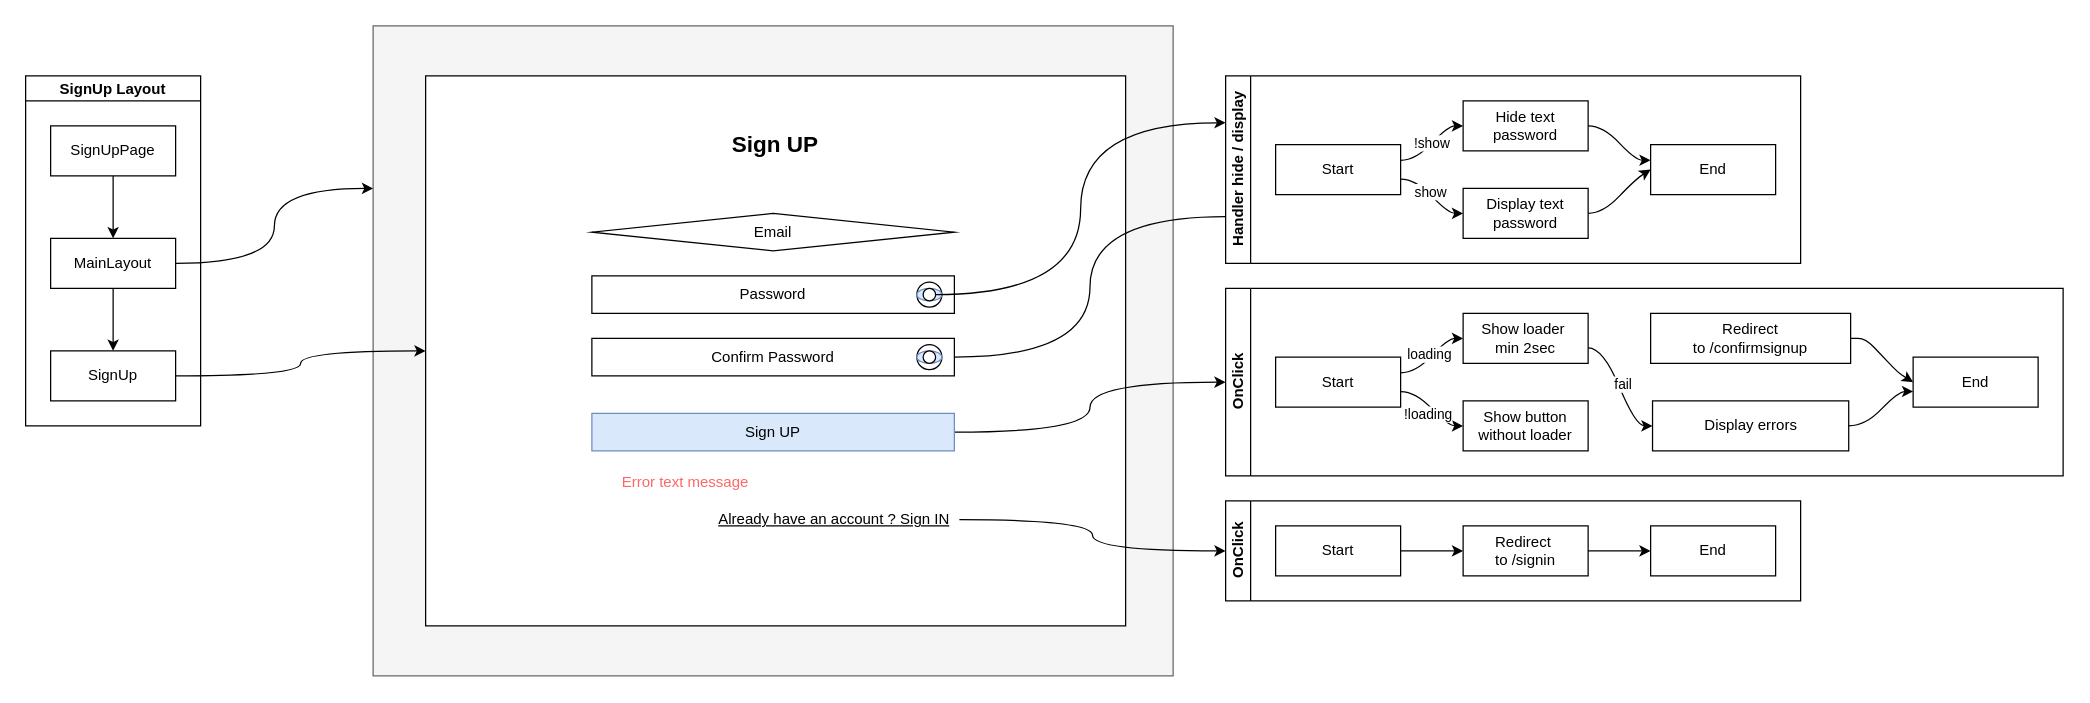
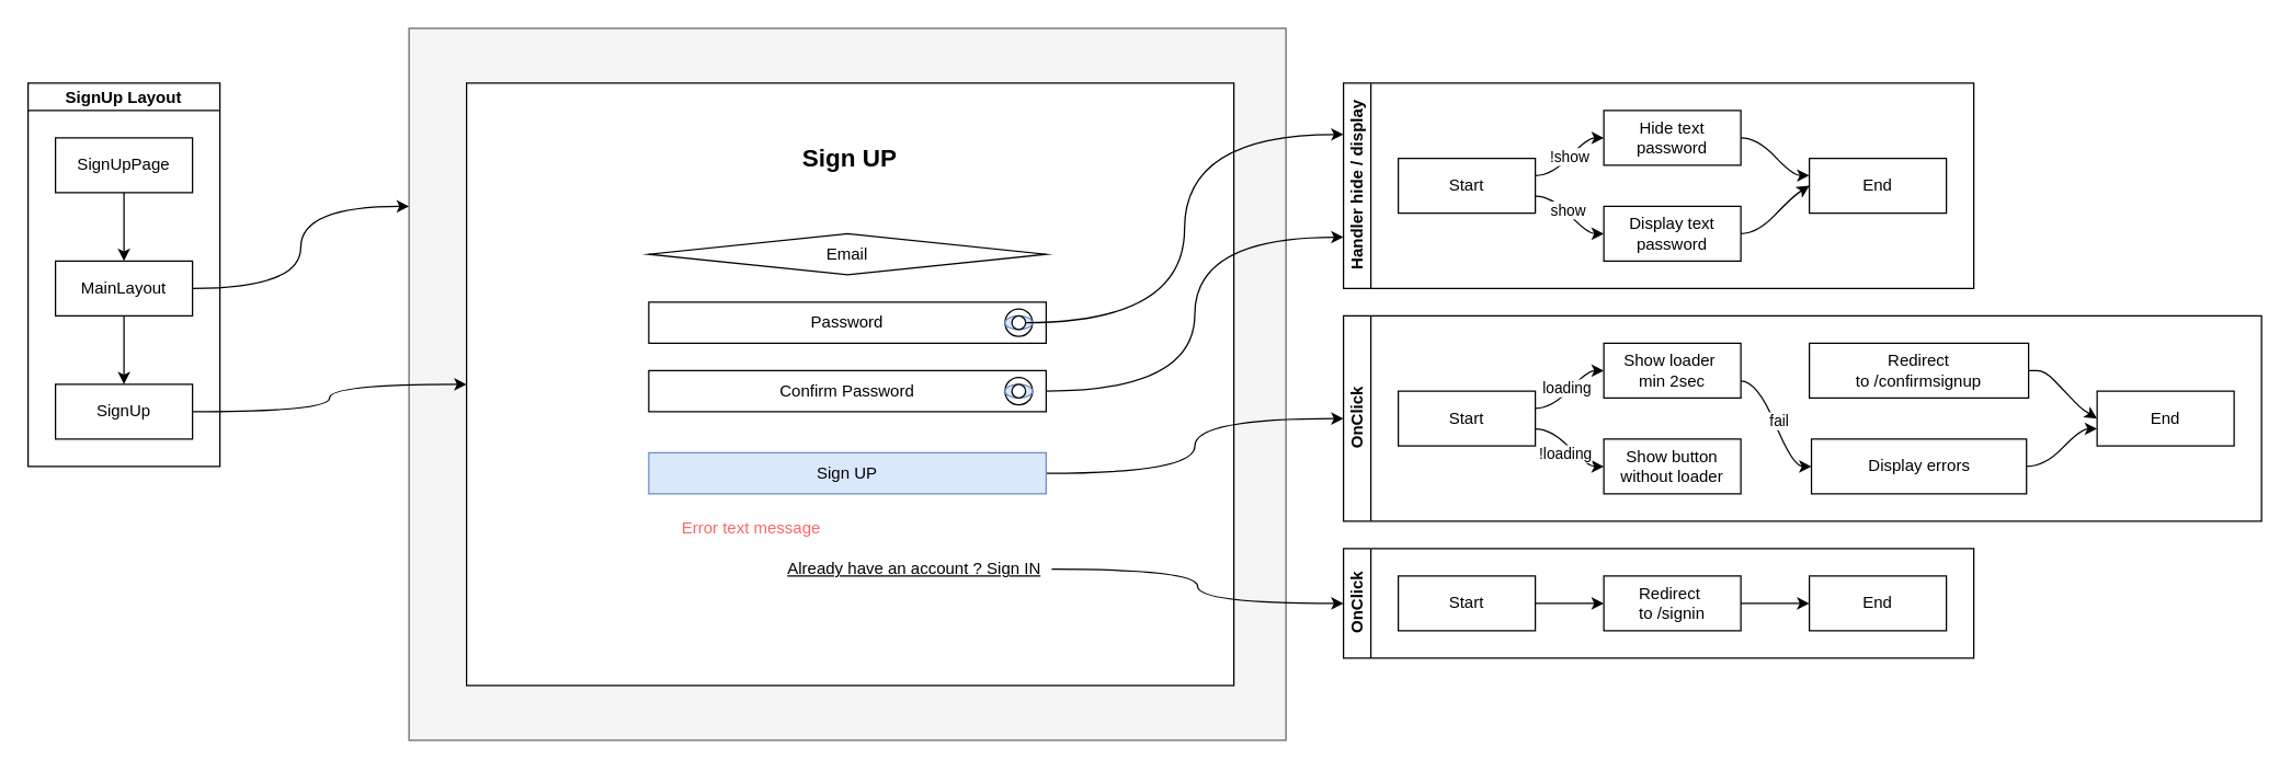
- <mxCell id="15" style="edgeStyle=orthogonalEdgeStyle;html=1;entryX=0;entryY=0.75;entryDx=0;entryDy=0;fontColor=#000000;curved=1;endArrow=none;" parent="1" source="16" target="21" edge="1"><mxGeometry relative="1" as="geometry" /></mxCell>
+ <mxCell id="15" style="edgeStyle=orthogonalEdgeStyle;html=1;entryX=0;entryY=0.75;entryDx=0;entryDy=0;fontColor=#000000;curved=1;" parent="1" source="16" target="21" edge="1"><mxGeometry relative="1" as="geometry" /></mxCell>
